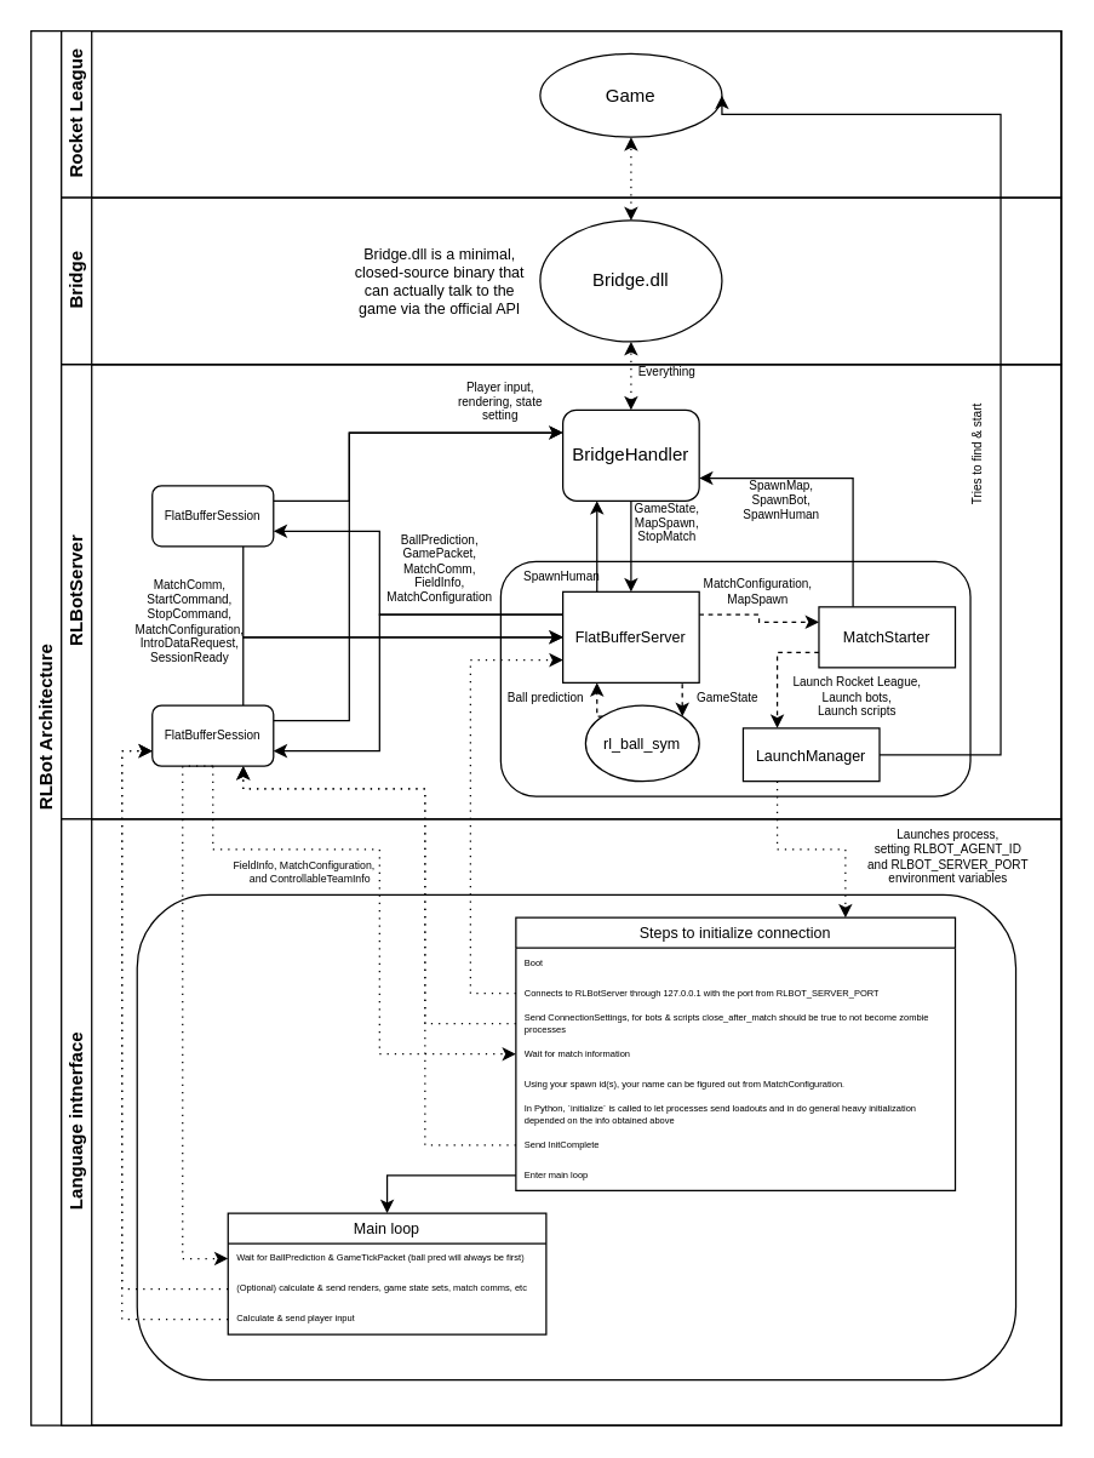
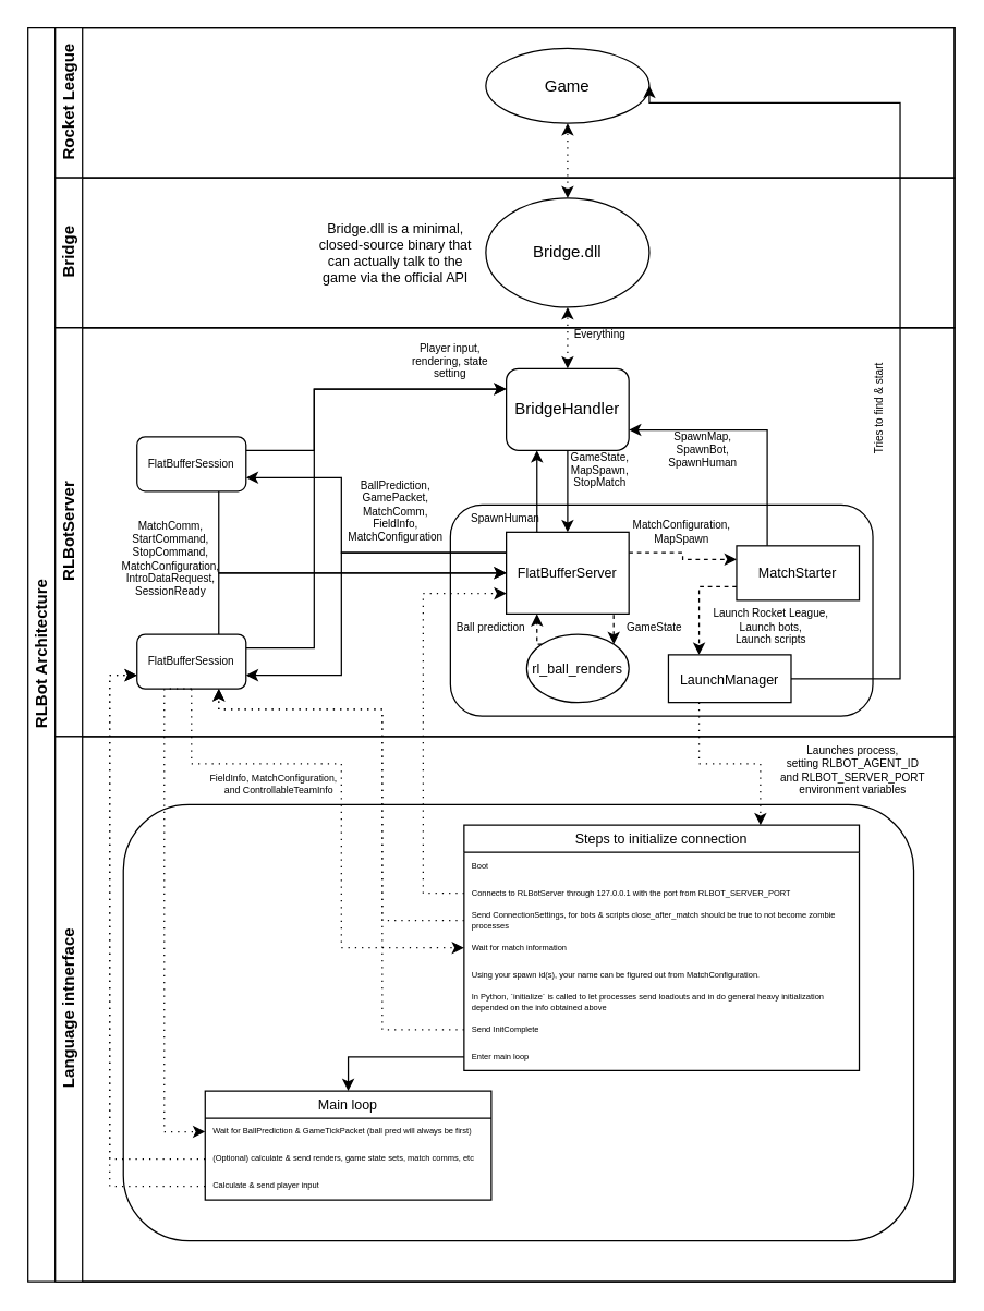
- <mxCell id="11" value="&lt;font style=&quot;font-size: 10px;&quot;&gt;rl_ball_sym&lt;/font&gt;" style="ellipse;whiteSpace=wrap;html=1;" parent="8" vertex="1"><mxGeometry x="346" y="225" width="75" height="50" as="geometry" /></mxCell>
+ <mxCell id="11" value="&lt;font style=&quot;font-size: 10px;&quot;&gt;rl_ball_renders&lt;/font&gt;" style="ellipse;whiteSpace=wrap;html=1;" parent="8" vertex="1"><mxGeometry x="346" y="225" width="75" height="50" as="geometry" /></mxCell>
